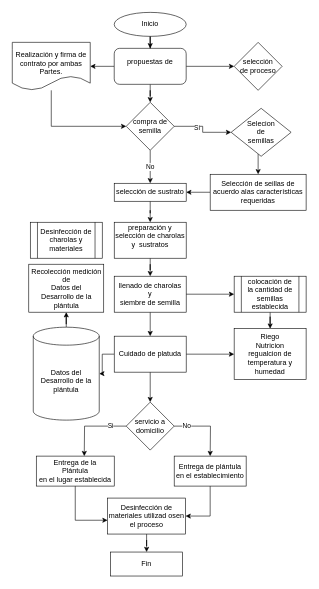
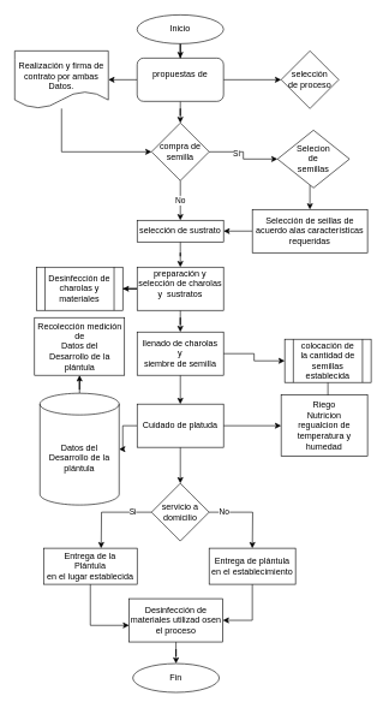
- <mxCell id="44" value="&lt;br&gt;&lt;div&gt;Realización y firma de &lt;br&gt;&lt;/div&gt;&lt;div&gt;contrato por ambas &lt;br&gt;&lt;/div&gt;&lt;div&gt;Partes.&lt;/div&gt;" style="shape=document;whiteSpace=wrap;html=1;boundedLbl=1;" vertex="1" parent="1"><mxGeometry x="20" y="70" width="130" height="80" as="geometry" /></mxCell>
+ <mxCell id="44" value="&lt;br&gt;&lt;div&gt;Realización y firma de &lt;br&gt;&lt;/div&gt;&lt;div&gt;contrato por ambas &lt;br&gt;&lt;/div&gt;&lt;div&gt;Datos.&lt;/div&gt;" style="shape=document;whiteSpace=wrap;html=1;boundedLbl=1;" vertex="1" parent="1"><mxGeometry x="20" y="70" width="130" height="80" as="geometry" /></mxCell>
+ <mxCell id="17" value="" style="edgeStyle=orthogonalEdgeStyle;rounded=0;orthogonalLoop=1;jettySize=auto;html=1;" edge="1" parent="1" source="18" target="42"><mxGeometry relative="1" as="geometry" /></mxCell>
- <mxCell id="26" value="&lt;div&gt;colocación de&lt;/div&gt;&lt;div&gt;la cantidad de semillas establecida &lt;/div&gt;" style="shape=process;whiteSpace=wrap;html=1;backgroundOutline=1;rounded=0;" vertex="1" parent="1"><mxGeometry x="390" y="460" width="120" height="60" as="geometry" /></mxCell>
+ <mxCell id="26" value="&lt;div&gt;colocación de&lt;/div&gt;&lt;div&gt;la cantidad de semillas establecida &lt;/div&gt;" style="shape=process;whiteSpace=wrap;html=1;backgroundOutline=1;rounded=0;" vertex="1" parent="1"><mxGeometry x="395" y="470" width="120" height="60" as="geometry" /></mxCell>
- <mxCell id="41" value="Fin " style="whiteSpace=wrap;html=1;rounded=0;" vertex="1" parent="1"><mxGeometry x="184" y="920" width="120" height="40" as="geometry" /></mxCell>
+ <mxCell id="41" value="Fin " style="ellipse;whiteSpace=wrap;html=1;" vertex="1" parent="1"><mxGeometry x="184" y="920" width="120" height="40" as="geometry" /></mxCell>
